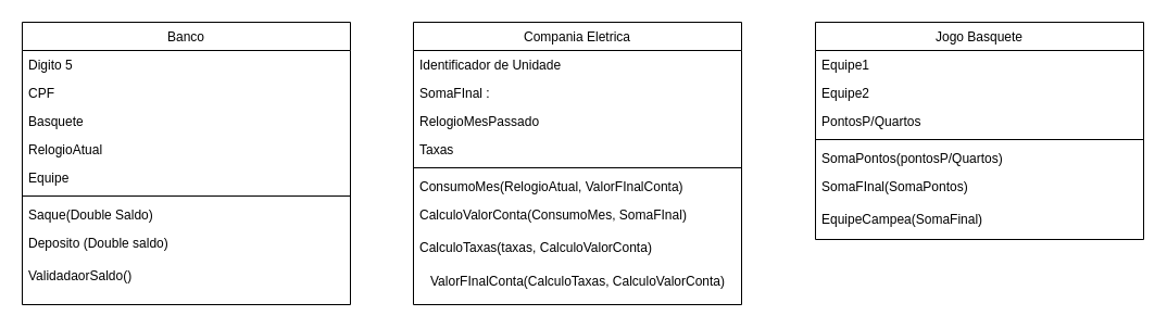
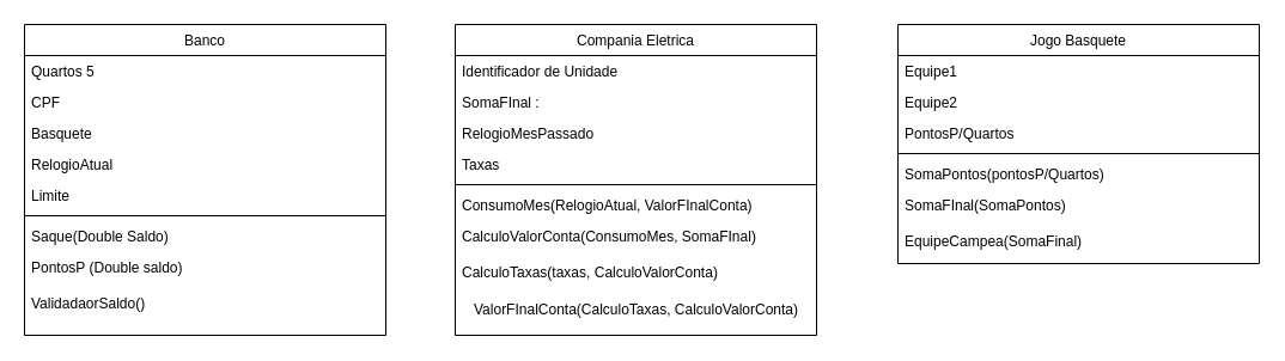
- <mxCell id="21" value="Digito 5" style="text;align=left;verticalAlign=top;spacingLeft=4;spacingRight=4;overflow=hidden;rotatable=0;points=[[0,0.5],[1,0.5]];portConstraint=eastwest;" vertex="1" parent="20"><mxGeometry y="26" width="302" height="26" as="geometry" /></mxCell>
+ <mxCell id="21" value="Quartos 5" style="text;align=left;verticalAlign=top;spacingLeft=4;spacingRight=4;overflow=hidden;rotatable=0;points=[[0,0.5],[1,0.5]];portConstraint=eastwest;" vertex="1" parent="20"><mxGeometry y="26" width="302" height="26" as="geometry" /></mxCell>
- <mxCell id="25" value="Equipe" style="text;align=left;verticalAlign=top;spacingLeft=4;spacingRight=4;overflow=hidden;rotatable=0;points=[[0,0.5],[1,0.5]];portConstraint=eastwest;rounded=0;shadow=0;html=0;" vertex="1" parent="20"><mxGeometry y="130" width="302" height="26" as="geometry" /></mxCell>
+ <mxCell id="25" value="Limite" style="text;align=left;verticalAlign=top;spacingLeft=4;spacingRight=4;overflow=hidden;rotatable=0;points=[[0,0.5],[1,0.5]];portConstraint=eastwest;rounded=0;shadow=0;html=0;" vertex="1" parent="20"><mxGeometry y="130" width="302" height="26" as="geometry" /></mxCell>
- <mxCell id="28" value="Deposito (Double saldo)" style="text;align=left;verticalAlign=top;spacingLeft=4;spacingRight=4;overflow=hidden;rotatable=0;points=[[0,0.5],[1,0.5]];portConstraint=eastwest;" vertex="1" parent="20"><mxGeometry y="190" width="302" height="30" as="geometry" /></mxCell>
+ <mxCell id="28" value="PontosP (Double saldo)" style="text;align=left;verticalAlign=top;spacingLeft=4;spacingRight=4;overflow=hidden;rotatable=0;points=[[0,0.5],[1,0.5]];portConstraint=eastwest;" vertex="1" parent="20"><mxGeometry y="190" width="302" height="30" as="geometry" /></mxCell>
